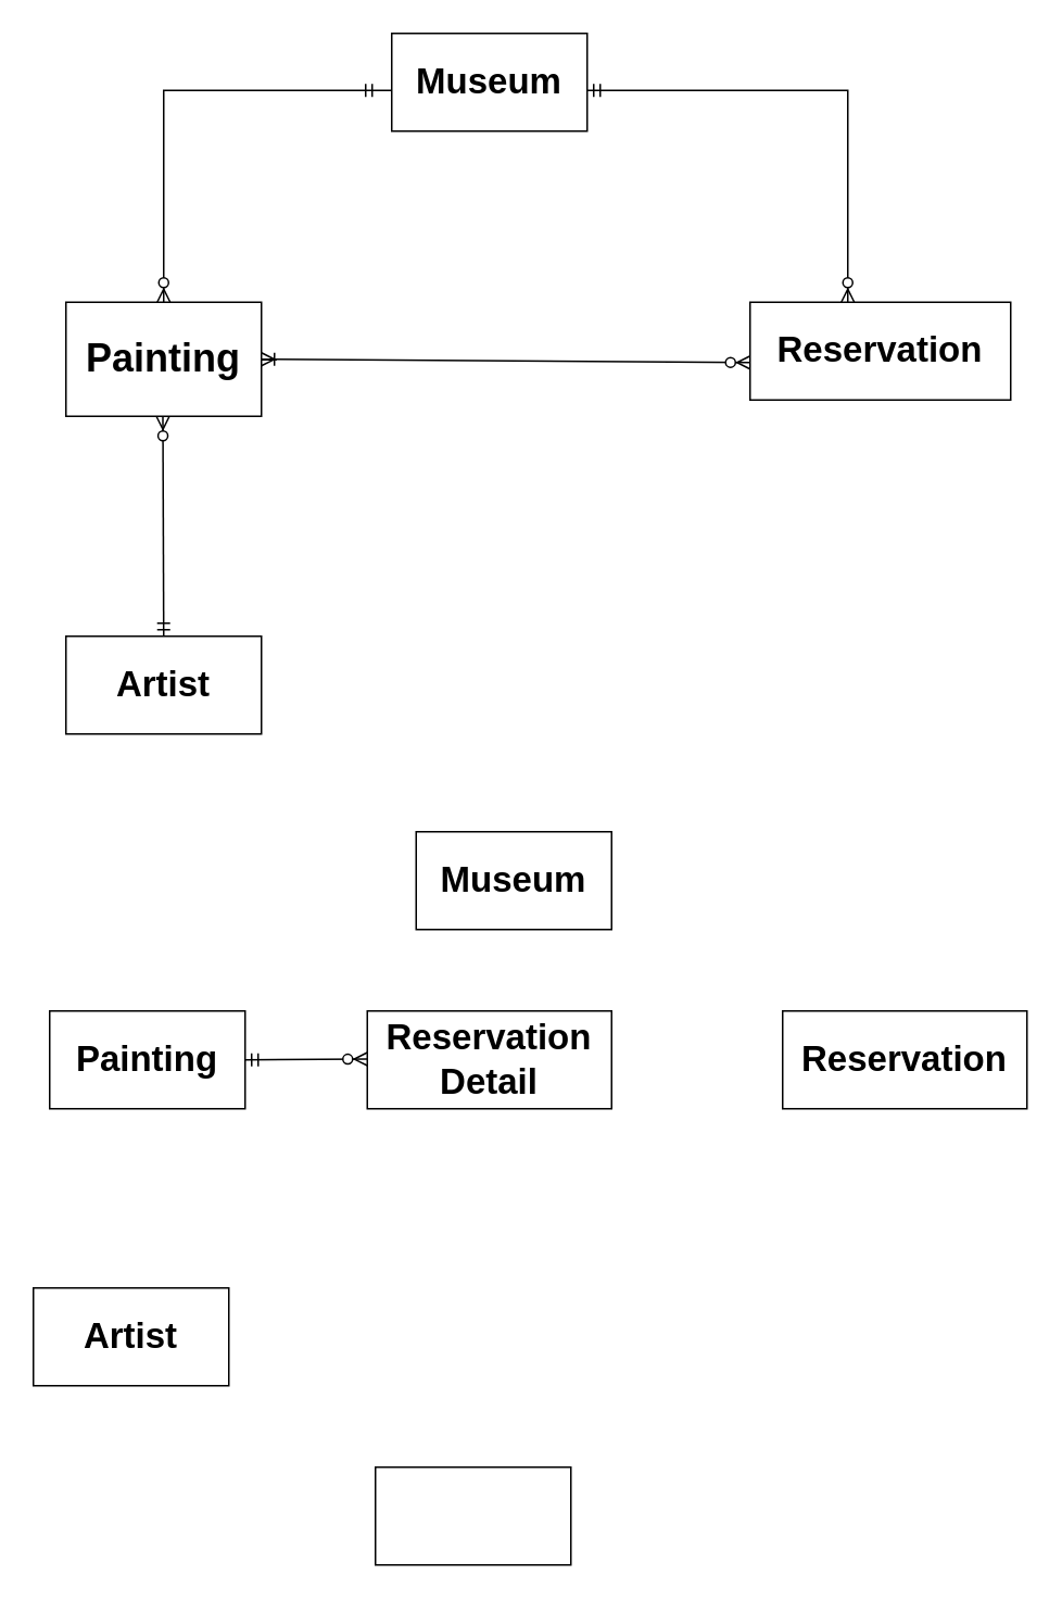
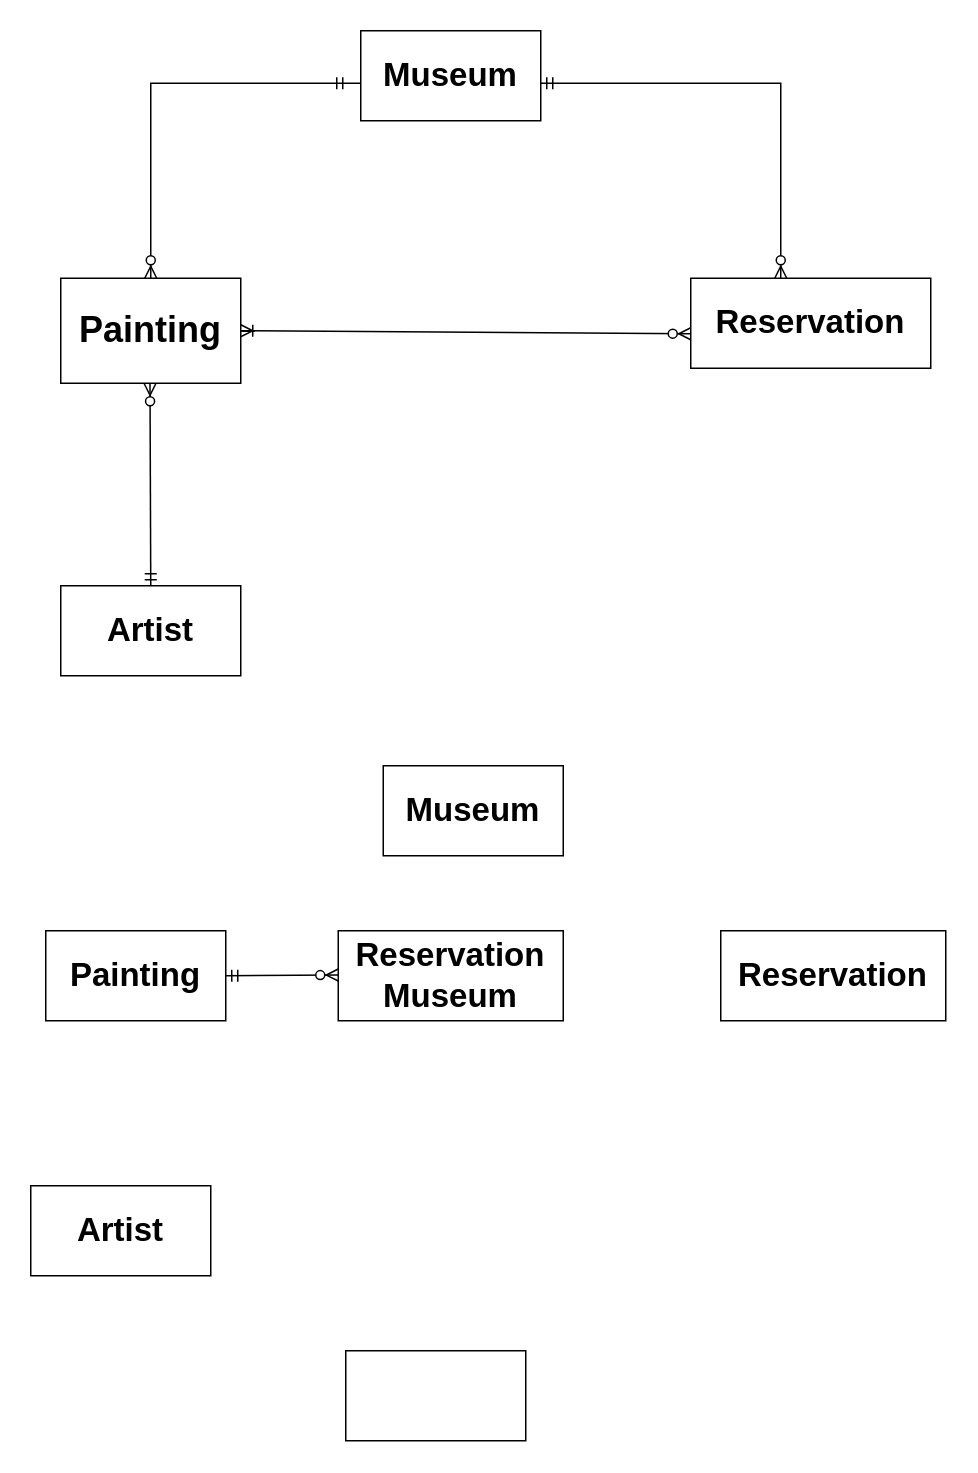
- <mxCell id="12" value="&lt;font style=&quot;font-size: 22px&quot;&gt;&lt;b&gt;Reservation Detail&lt;/b&gt;&lt;/font&gt;" style="rounded=0;whiteSpace=wrap;html=1;fontSize=12;" vertex="1" parent="1"><mxGeometry x="225" y="620" width="150" height="60" as="geometry" /></mxCell>
+ <mxCell id="12" value="&lt;font style=&quot;font-size: 22px&quot;&gt;&lt;b&gt;Reservation Museum&lt;/b&gt;&lt;/font&gt;" style="rounded=0;whiteSpace=wrap;html=1;fontSize=12;" vertex="1" parent="1"><mxGeometry x="225" y="620" width="150" height="60" as="geometry" /></mxCell>
